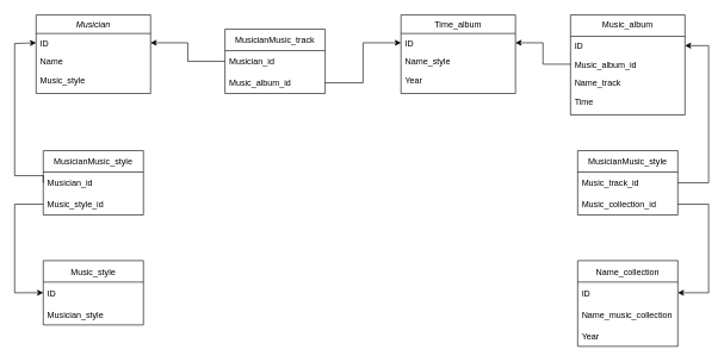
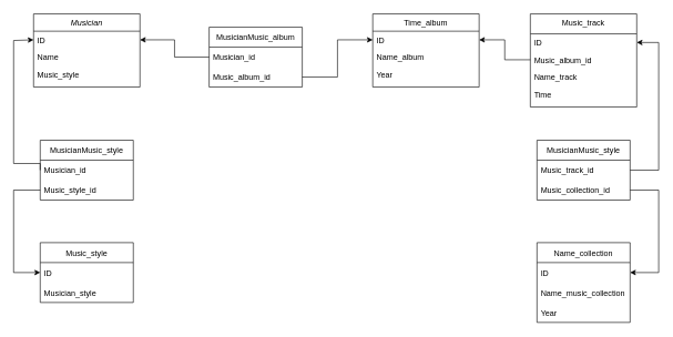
- <mxCell id="6" value="Music_album" style="swimlane;fontStyle=0;align=center;verticalAlign=top;childLayout=stackLayout;horizontal=1;startSize=30;horizontalStack=0;resizeParent=1;resizeLast=0;collapsible=1;marginBottom=0;rounded=0;shadow=0;strokeWidth=1;" parent="1" vertex="1"><mxGeometry x="797" y="20" width="160" height="140" as="geometry"><mxRectangle x="340" y="380" width="170" height="26" as="alternateBounds" /></mxGeometry></mxCell>
+ <mxCell id="6" value="Music_track" style="swimlane;fontStyle=0;align=center;verticalAlign=top;childLayout=stackLayout;horizontal=1;startSize=30;horizontalStack=0;resizeParent=1;resizeLast=0;collapsible=1;marginBottom=0;rounded=0;shadow=0;strokeWidth=1;" parent="1" vertex="1"><mxGeometry x="797" y="20" width="160" height="140" as="geometry"><mxRectangle x="340" y="380" width="170" height="26" as="alternateBounds" /></mxGeometry></mxCell>
- <mxCell id="23" value="MusicianMusic_track" style="swimlane;fontStyle=0;childLayout=stackLayout;horizontal=1;startSize=30;horizontalStack=0;resizeParent=1;resizeParentMax=0;resizeLast=0;collapsible=1;marginBottom=0;" parent="1" vertex="1"><mxGeometry x="314" y="40" width="140" height="90" as="geometry" /></mxCell>
+ <mxCell id="23" value="MusicianMusic_album" style="swimlane;fontStyle=0;childLayout=stackLayout;horizontal=1;startSize=30;horizontalStack=0;resizeParent=1;resizeParentMax=0;resizeLast=0;collapsible=1;marginBottom=0;" parent="1" vertex="1"><mxGeometry x="314" y="40" width="140" height="90" as="geometry" /></mxCell>
- <mxCell id="13" value="Name_style" style="text;align=left;verticalAlign=top;spacingLeft=4;spacingRight=4;overflow=hidden;rotatable=0;points=[[0,0.5],[1,0.5]];portConstraint=eastwest;rounded=0;shadow=0;html=0;" parent="11" vertex="1"><mxGeometry y="52" width="160" height="26" as="geometry" /></mxCell>
+ <mxCell id="13" value="Name_album" style="text;align=left;verticalAlign=top;spacingLeft=4;spacingRight=4;overflow=hidden;rotatable=0;points=[[0,0.5],[1,0.5]];portConstraint=eastwest;rounded=0;shadow=0;html=0;" parent="11" vertex="1"><mxGeometry y="52" width="160" height="26" as="geometry" /></mxCell>
